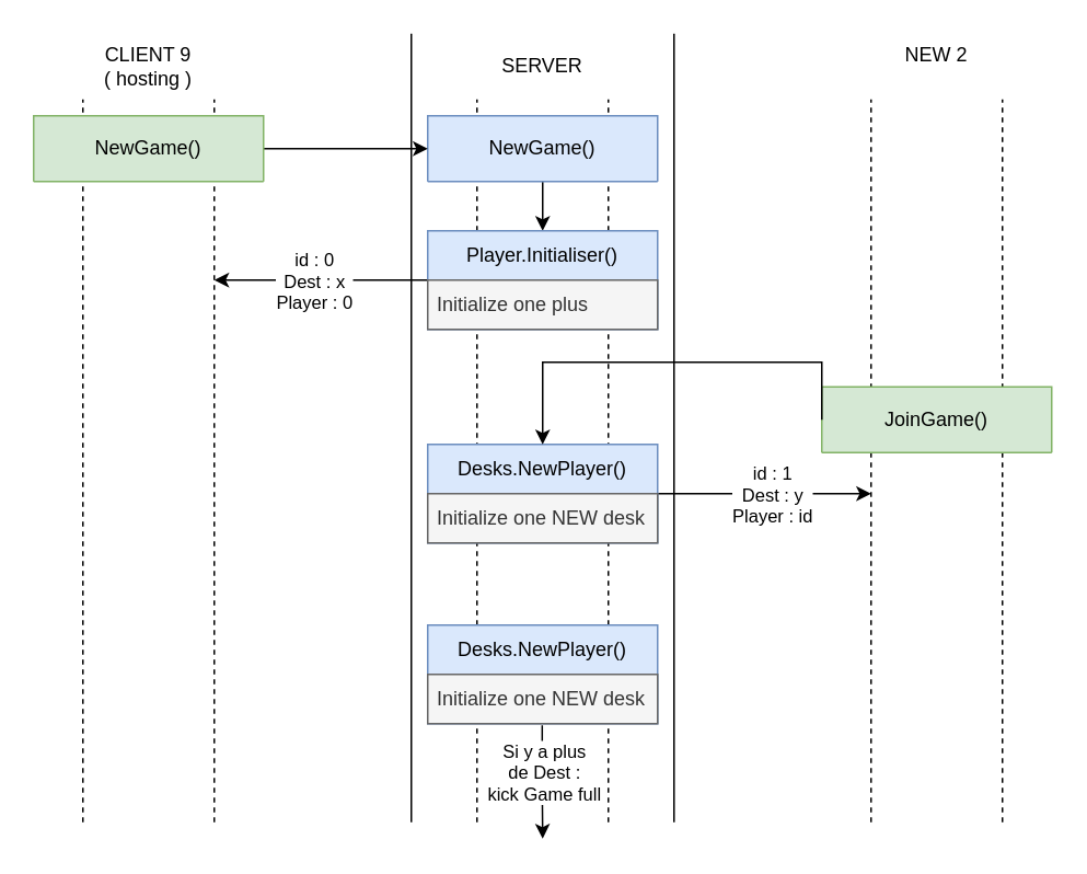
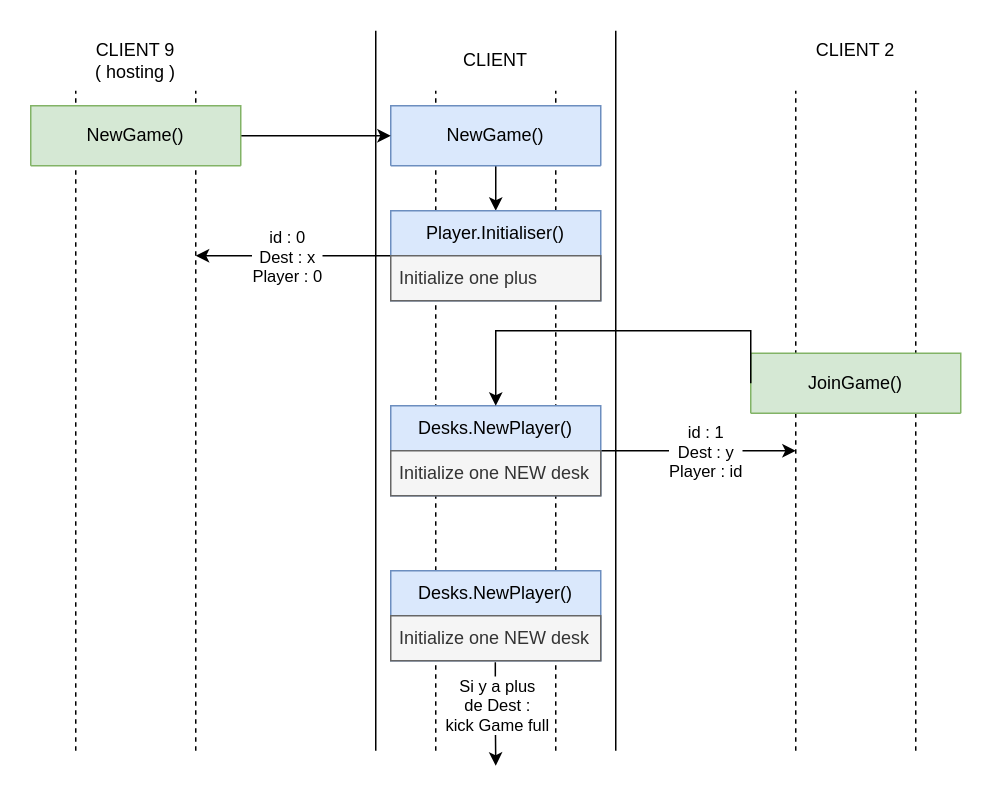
- <mxCell id="11" value="SERVER" style="text;html=1;align=center;verticalAlign=middle;whiteSpace=wrap;rounded=0;" vertex="1" parent="1"><mxGeometry x="300" y="30" width="60" height="20" as="geometry" /></mxCell>
+ <mxCell id="11" value="CLIENT" style="text;html=1;align=center;verticalAlign=middle;whiteSpace=wrap;rounded=0;" vertex="1" parent="1"><mxGeometry x="300" y="30" width="60" height="20" as="geometry" /></mxCell>
- <mxCell id="26" value="&lt;div&gt;NEW 2&lt;/div&gt;&lt;div&gt;&lt;br&gt;&lt;/div&gt;" style="text;html=1;align=center;verticalAlign=middle;whiteSpace=wrap;rounded=0;" vertex="1" parent="1"><mxGeometry x="540" y="30" width="60" height="20" as="geometry" /></mxCell>
+ <mxCell id="26" value="&lt;div&gt;CLIENT 2&lt;/div&gt;&lt;div&gt;&lt;br&gt;&lt;/div&gt;" style="text;html=1;align=center;verticalAlign=middle;whiteSpace=wrap;rounded=0;" vertex="1" parent="1"><mxGeometry x="540" y="30" width="60" height="20" as="geometry" /></mxCell>
